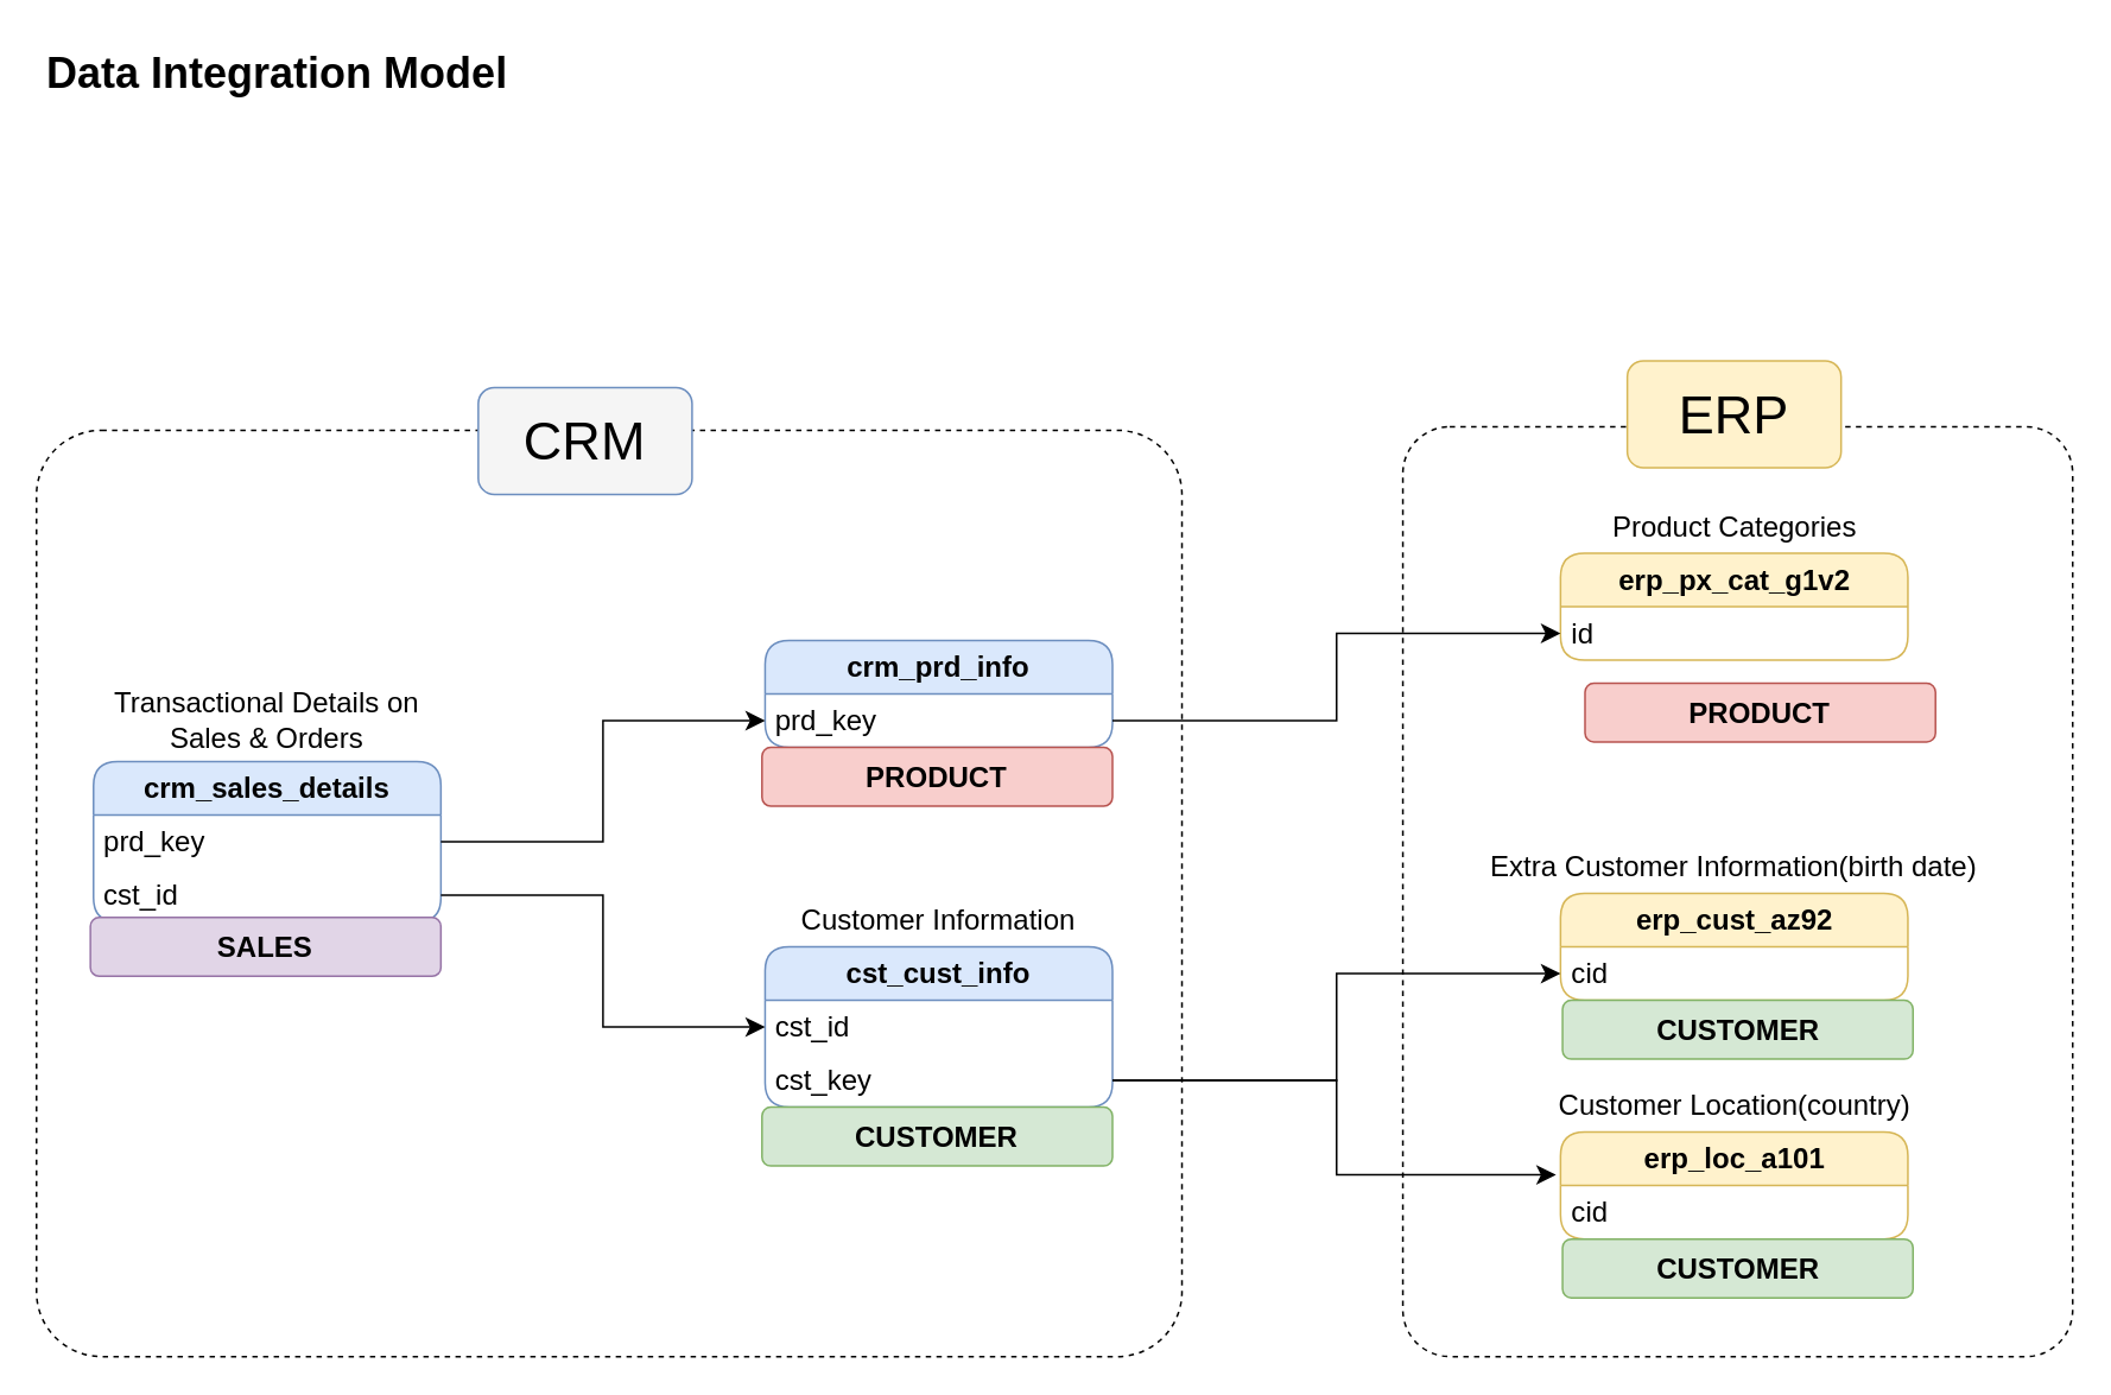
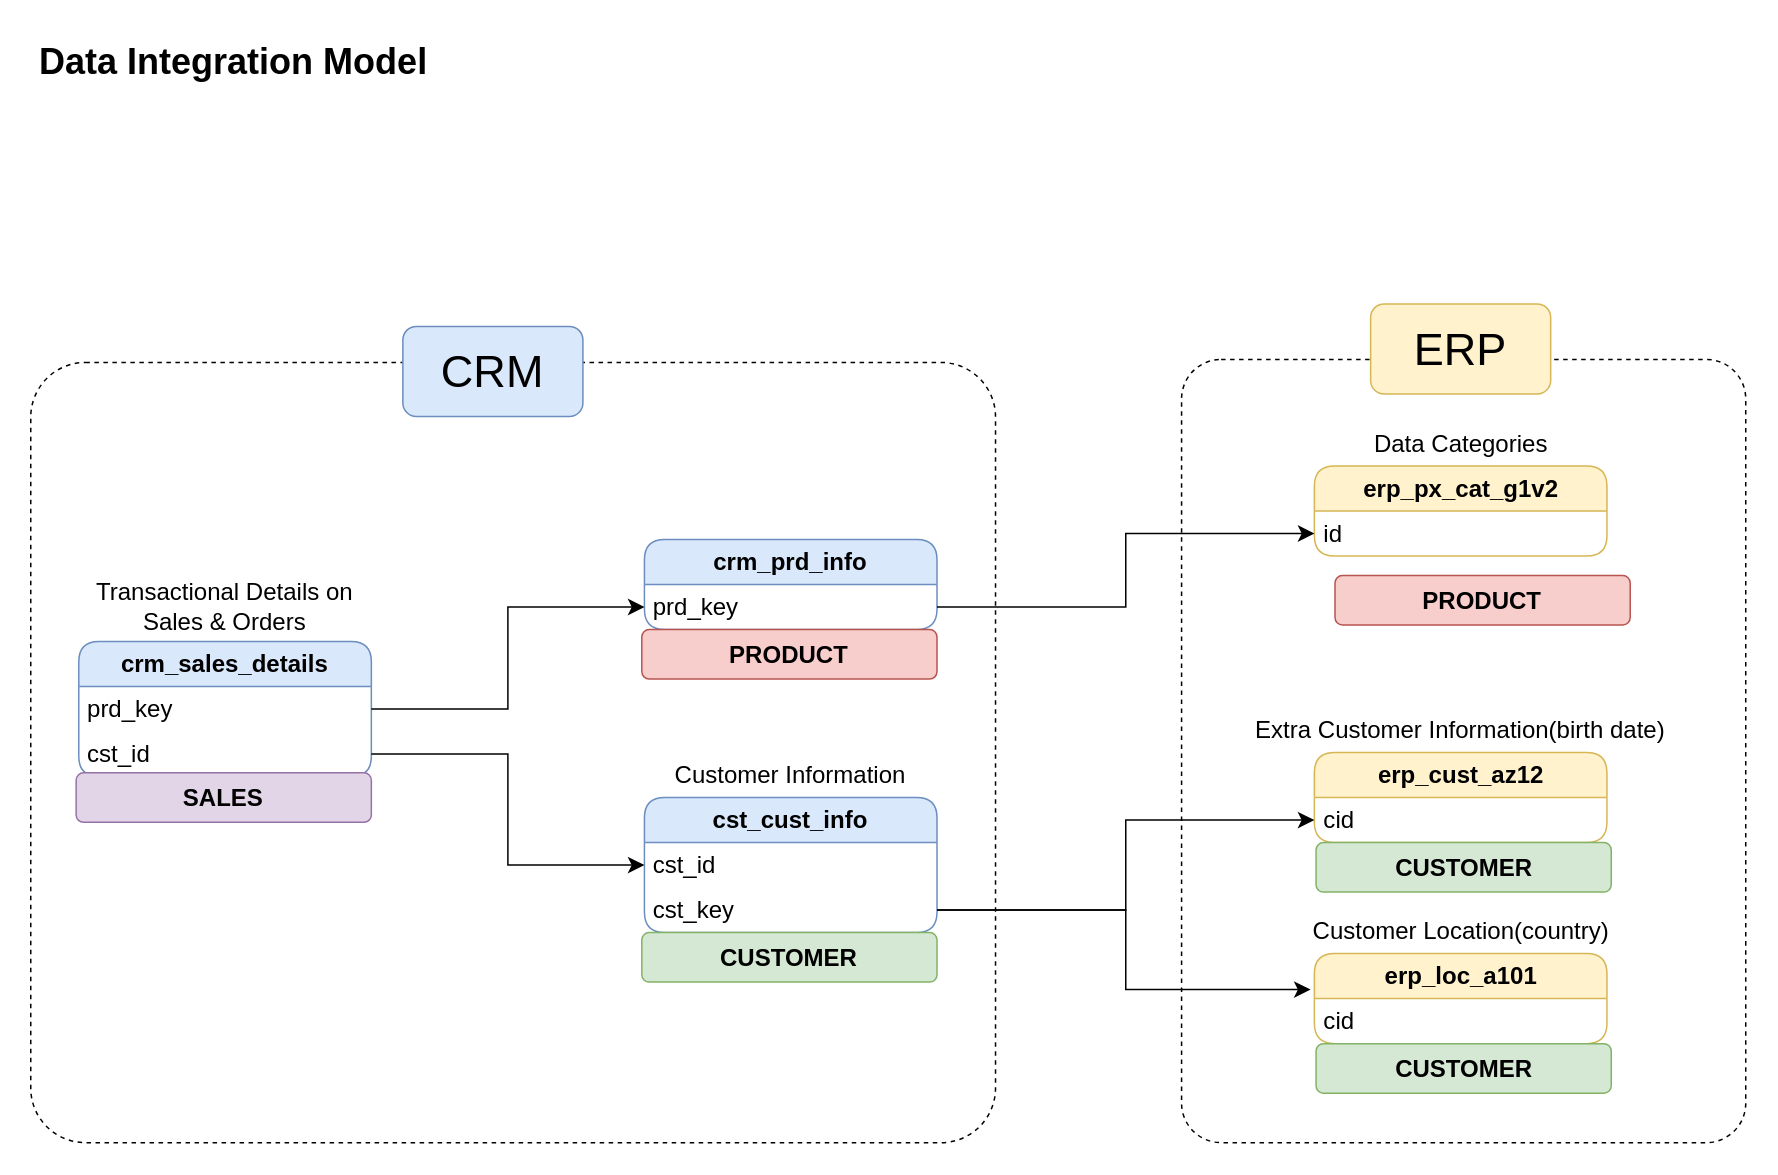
- <mxCell id="28" value="&lt;font style=&quot;font-size: 30px;&quot;&gt;CRM&lt;/font&gt;" style="rounded=1;whiteSpace=wrap;html=1;fillColor=#f5f5f5;strokeColor=#6c8ebf;" vertex="1" parent="1"><mxGeometry x="268" y="217" width="120" height="60" as="geometry" /></mxCell>
+ <mxCell id="28" value="&lt;font style=&quot;font-size: 30px;&quot;&gt;CRM&lt;/font&gt;" style="rounded=1;whiteSpace=wrap;html=1;fillColor=#dae8fc;strokeColor=#6c8ebf;" vertex="1" parent="1"><mxGeometry x="268" y="217" width="120" height="60" as="geometry" /></mxCell>
- <mxCell id="25" value="Product Categories" style="text;html=1;align=center;verticalAlign=middle;whiteSpace=wrap;rounded=0;fontSize=16;" vertex="1" parent="1"><mxGeometry x="862.5" y="280" width="221" height="30" as="geometry" /></mxCell>
+ <mxCell id="25" value="Data Categories" style="text;html=1;align=center;verticalAlign=middle;whiteSpace=wrap;rounded=0;fontSize=16;" vertex="1" parent="1"><mxGeometry x="862.5" y="280" width="221" height="30" as="geometry" /></mxCell>
- <mxCell id="15" value="&lt;font&gt;&lt;b&gt;erp_cust_az92&lt;/b&gt;&lt;/font&gt;" style="swimlane;fontStyle=0;childLayout=stackLayout;horizontal=1;startSize=30;horizontalStack=0;resizeParent=1;resizeParentMax=0;resizeLast=0;collapsible=1;marginBottom=0;whiteSpace=wrap;html=1;rounded=1;fillColor=#fff2cc;strokeColor=#d6b656;fontSize=16;" vertex="1" parent="1"><mxGeometry x="875.5" y="501" width="195" height="60" as="geometry"><mxRectangle x="55" y="80" width="54" height="30" as="alternateBounds" /></mxGeometry></mxCell>
+ <mxCell id="15" value="&lt;font&gt;&lt;b&gt;erp_cust_az12&lt;/b&gt;&lt;/font&gt;" style="swimlane;fontStyle=0;childLayout=stackLayout;horizontal=1;startSize=30;horizontalStack=0;resizeParent=1;resizeParentMax=0;resizeLast=0;collapsible=1;marginBottom=0;whiteSpace=wrap;html=1;rounded=1;fillColor=#fff2cc;strokeColor=#d6b656;fontSize=16;" vertex="1" parent="1"><mxGeometry x="875.5" y="501" width="195" height="60" as="geometry"><mxRectangle x="55" y="80" width="54" height="30" as="alternateBounds" /></mxGeometry></mxCell>
